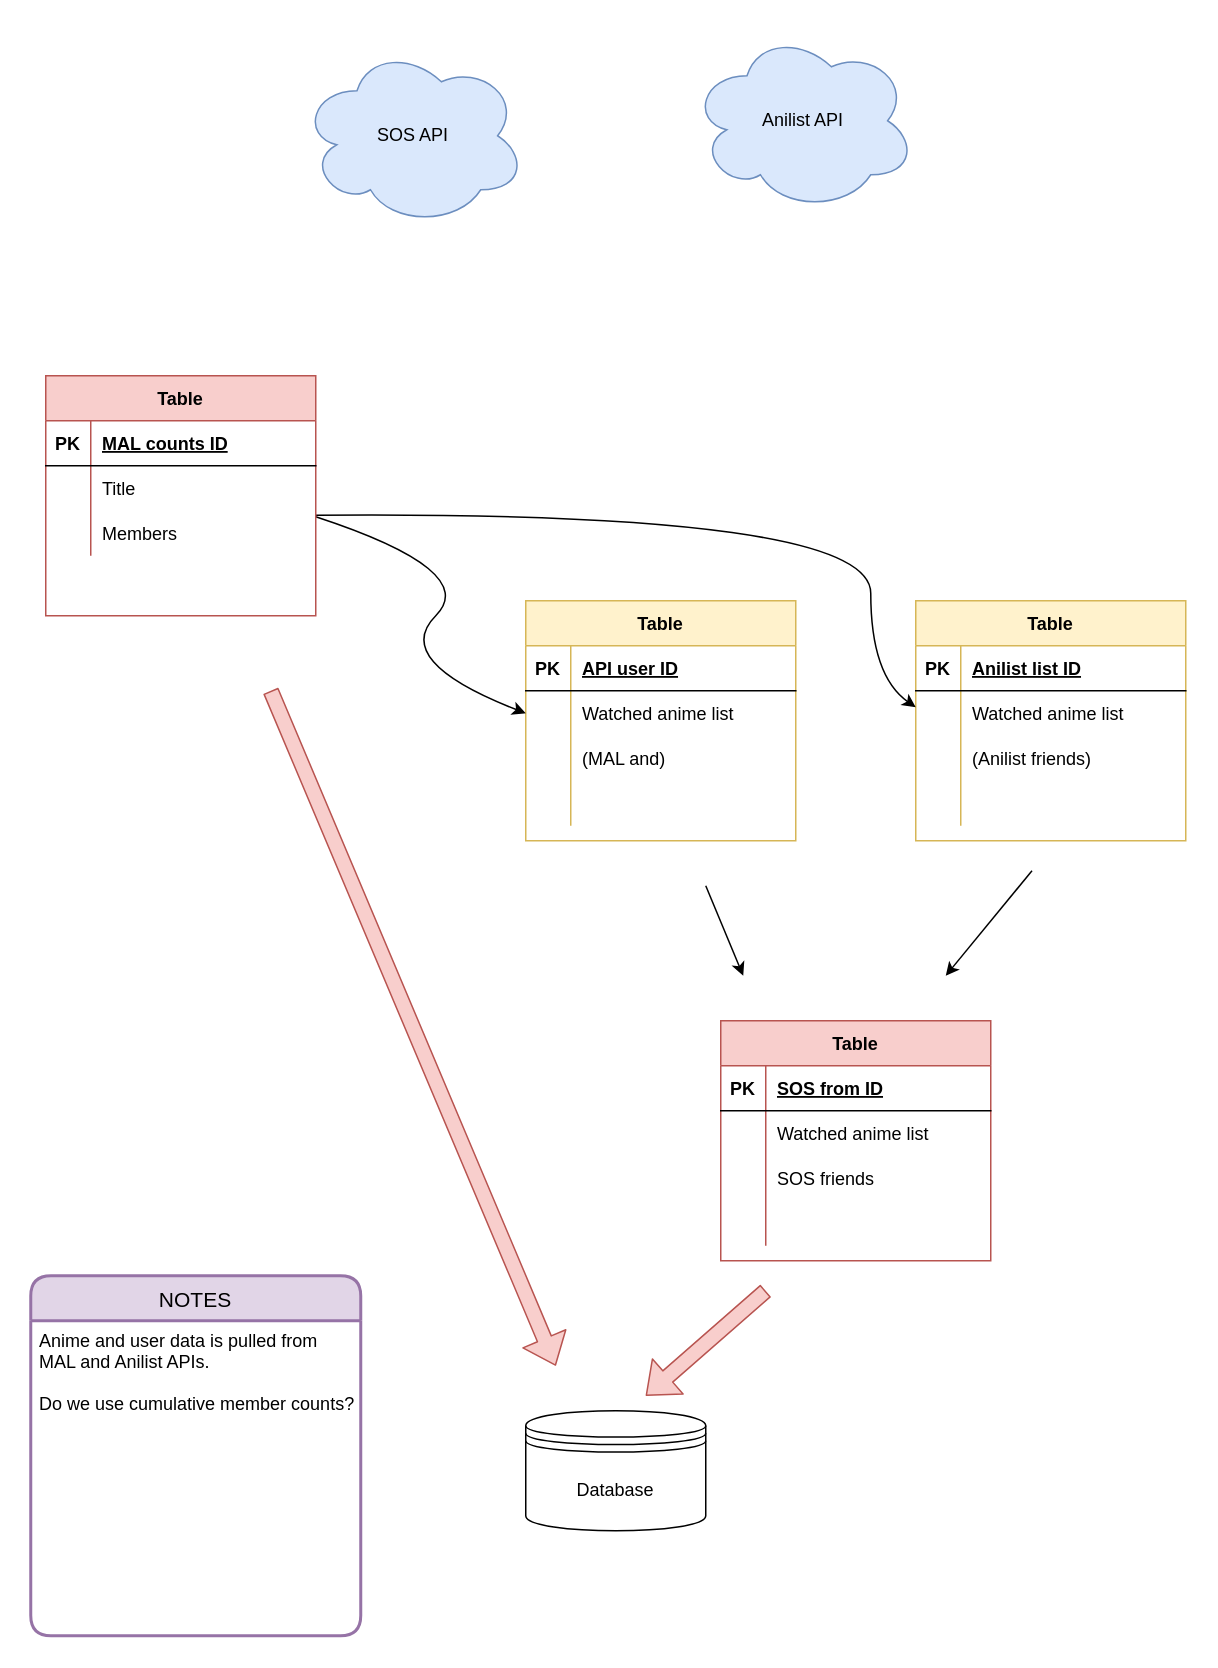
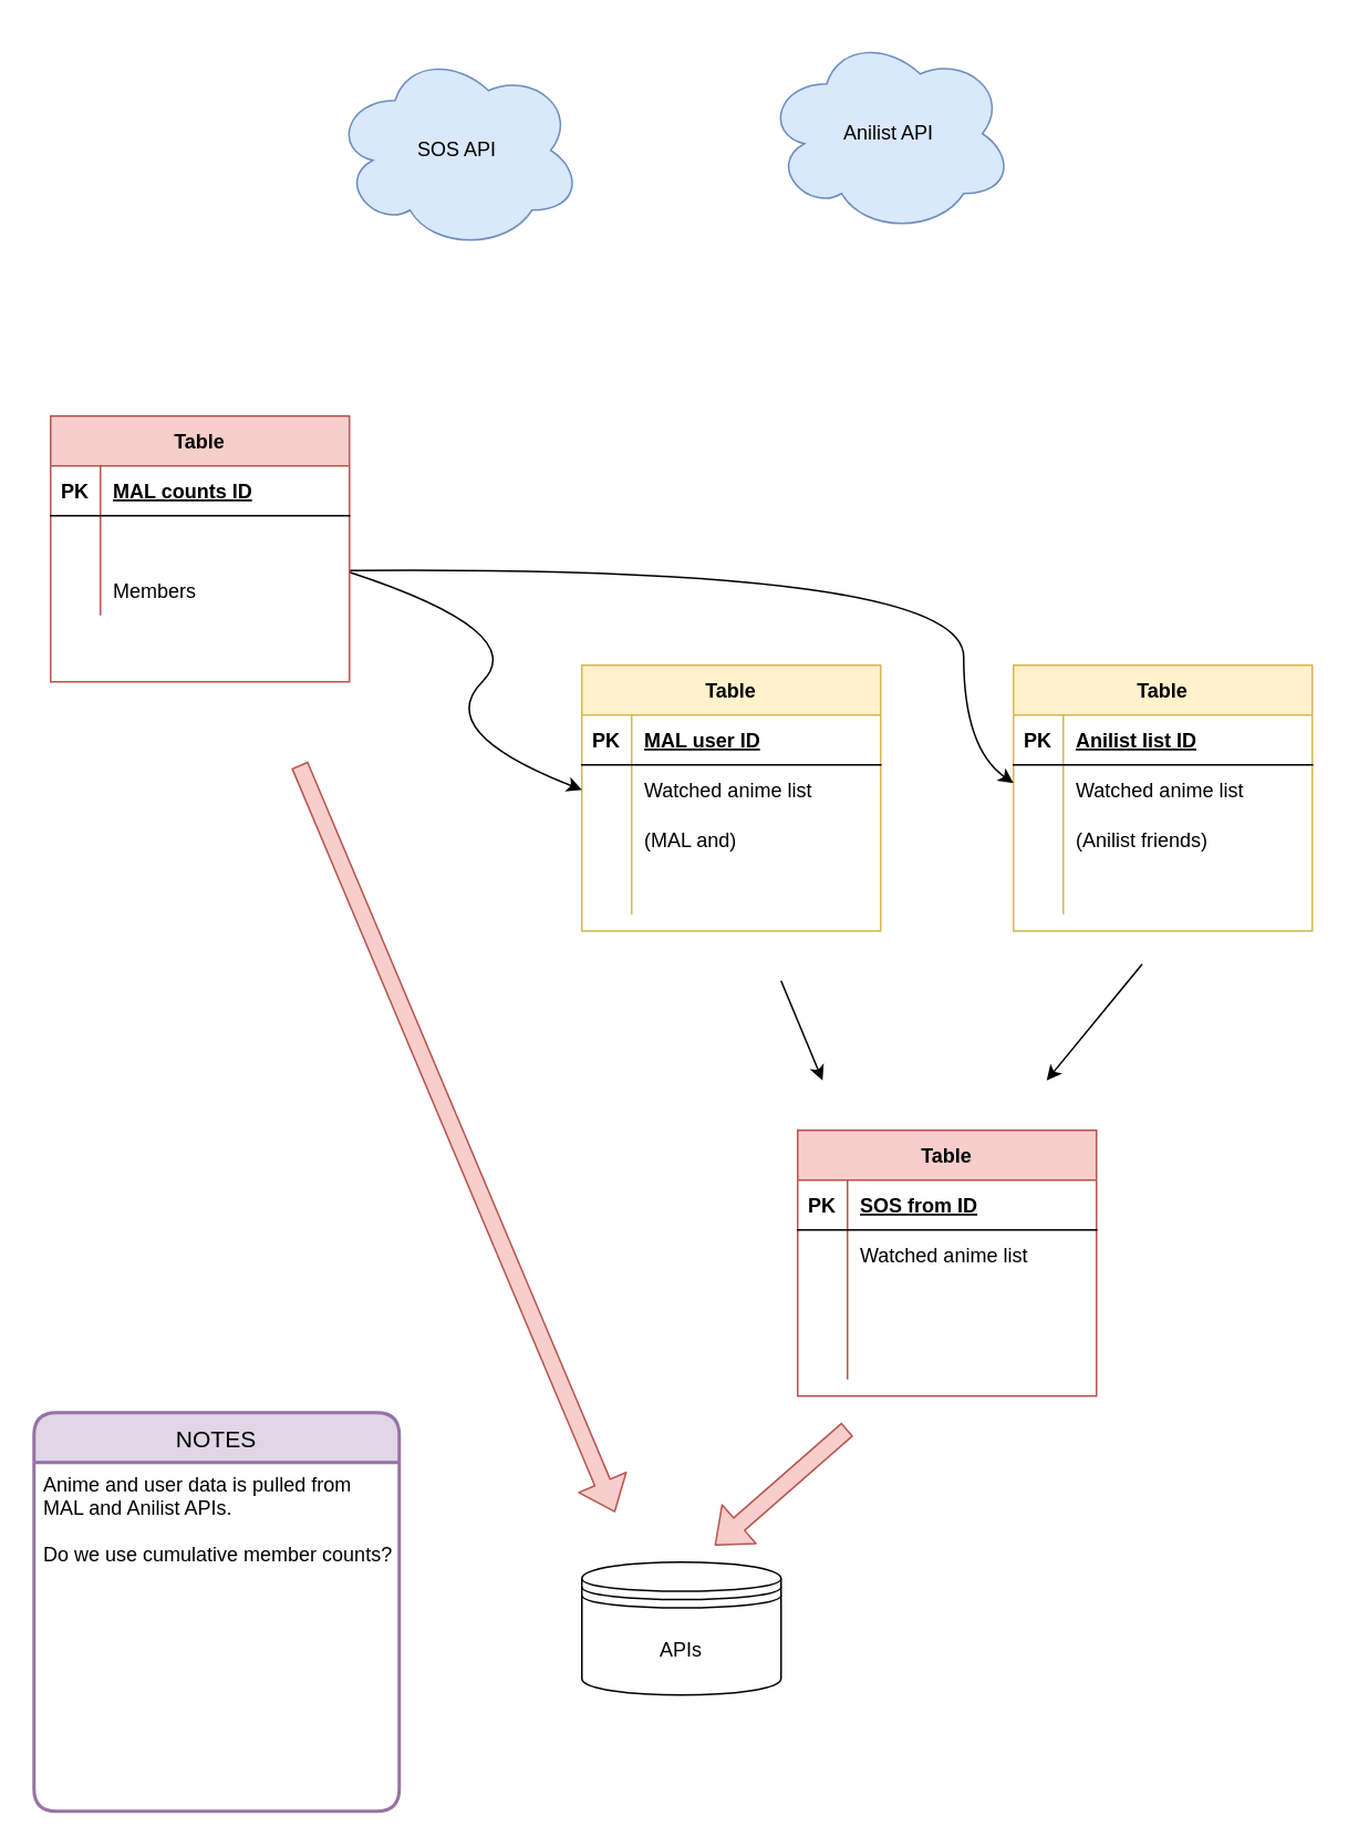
- <mxCell id="57" value="Title" style="shape=partialRectangle;connectable=0;fillColor=none;top=0;left=0;bottom=0;right=0;align=left;spacingLeft=6;overflow=hidden;" vertex="1" parent="55"><mxGeometry x="30" width="150" height="30" as="geometry" /></mxCell>
- <mxCell id="10" value="API user ID" style="shape=partialRectangle;connectable=0;fillColor=none;top=0;left=0;bottom=0;right=0;align=left;spacingLeft=6;fontStyle=5;overflow=hidden;" vertex="1" parent="8"><mxGeometry x="30" width="150" height="30" as="geometry" /></mxCell>
+ <mxCell id="10" value="MAL user ID" style="shape=partialRectangle;connectable=0;fillColor=none;top=0;left=0;bottom=0;right=0;align=left;spacingLeft=6;fontStyle=5;overflow=hidden;" vertex="1" parent="8"><mxGeometry x="30" width="150" height="30" as="geometry" /></mxCell>
- <mxCell id="42" value="SOS friends" style="shape=partialRectangle;connectable=0;fillColor=none;top=0;left=0;bottom=0;right=0;align=left;spacingLeft=6;overflow=hidden;" vertex="1" parent="40"><mxGeometry x="30" width="150" height="30" as="geometry" /></mxCell>
- <mxCell id="2" value="Database" style="shape=datastore;whiteSpace=wrap;html=1;" vertex="1" parent="1"><mxGeometry x="350" y="940" width="120" height="80" as="geometry" /></mxCell>
+ <mxCell id="2" value="APIs" style="shape=datastore;whiteSpace=wrap;html=1;" vertex="1" parent="1"><mxGeometry x="350" y="940" width="120" height="80" as="geometry" /></mxCell>
